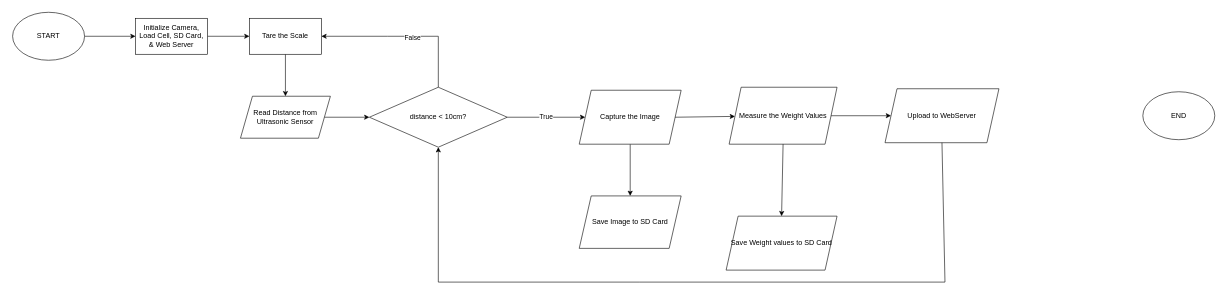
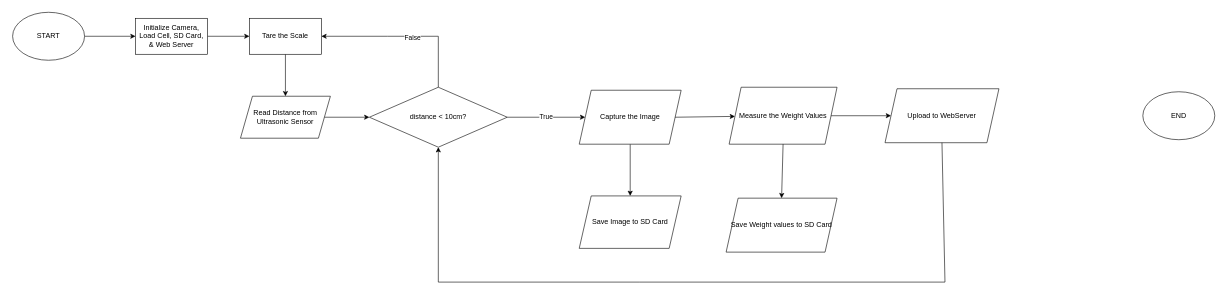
- <mxCell id="12" value="Save Weight values to SD Card" style="shape=parallelogram;perimeter=parallelogramPerimeter;whiteSpace=wrap;html=1;fixedSize=1;" parent="1" vertex="1"><mxGeometry x="1210" y="360" width="185" height="90" as="geometry" /></mxCell>
+ <mxCell id="12" value="Save Weight values to SD Card" style="shape=parallelogram;perimeter=parallelogramPerimeter;whiteSpace=wrap;html=1;fixedSize=1;" parent="1" vertex="1"><mxGeometry x="1210" y="330" width="185" height="90" as="geometry" /></mxCell>
